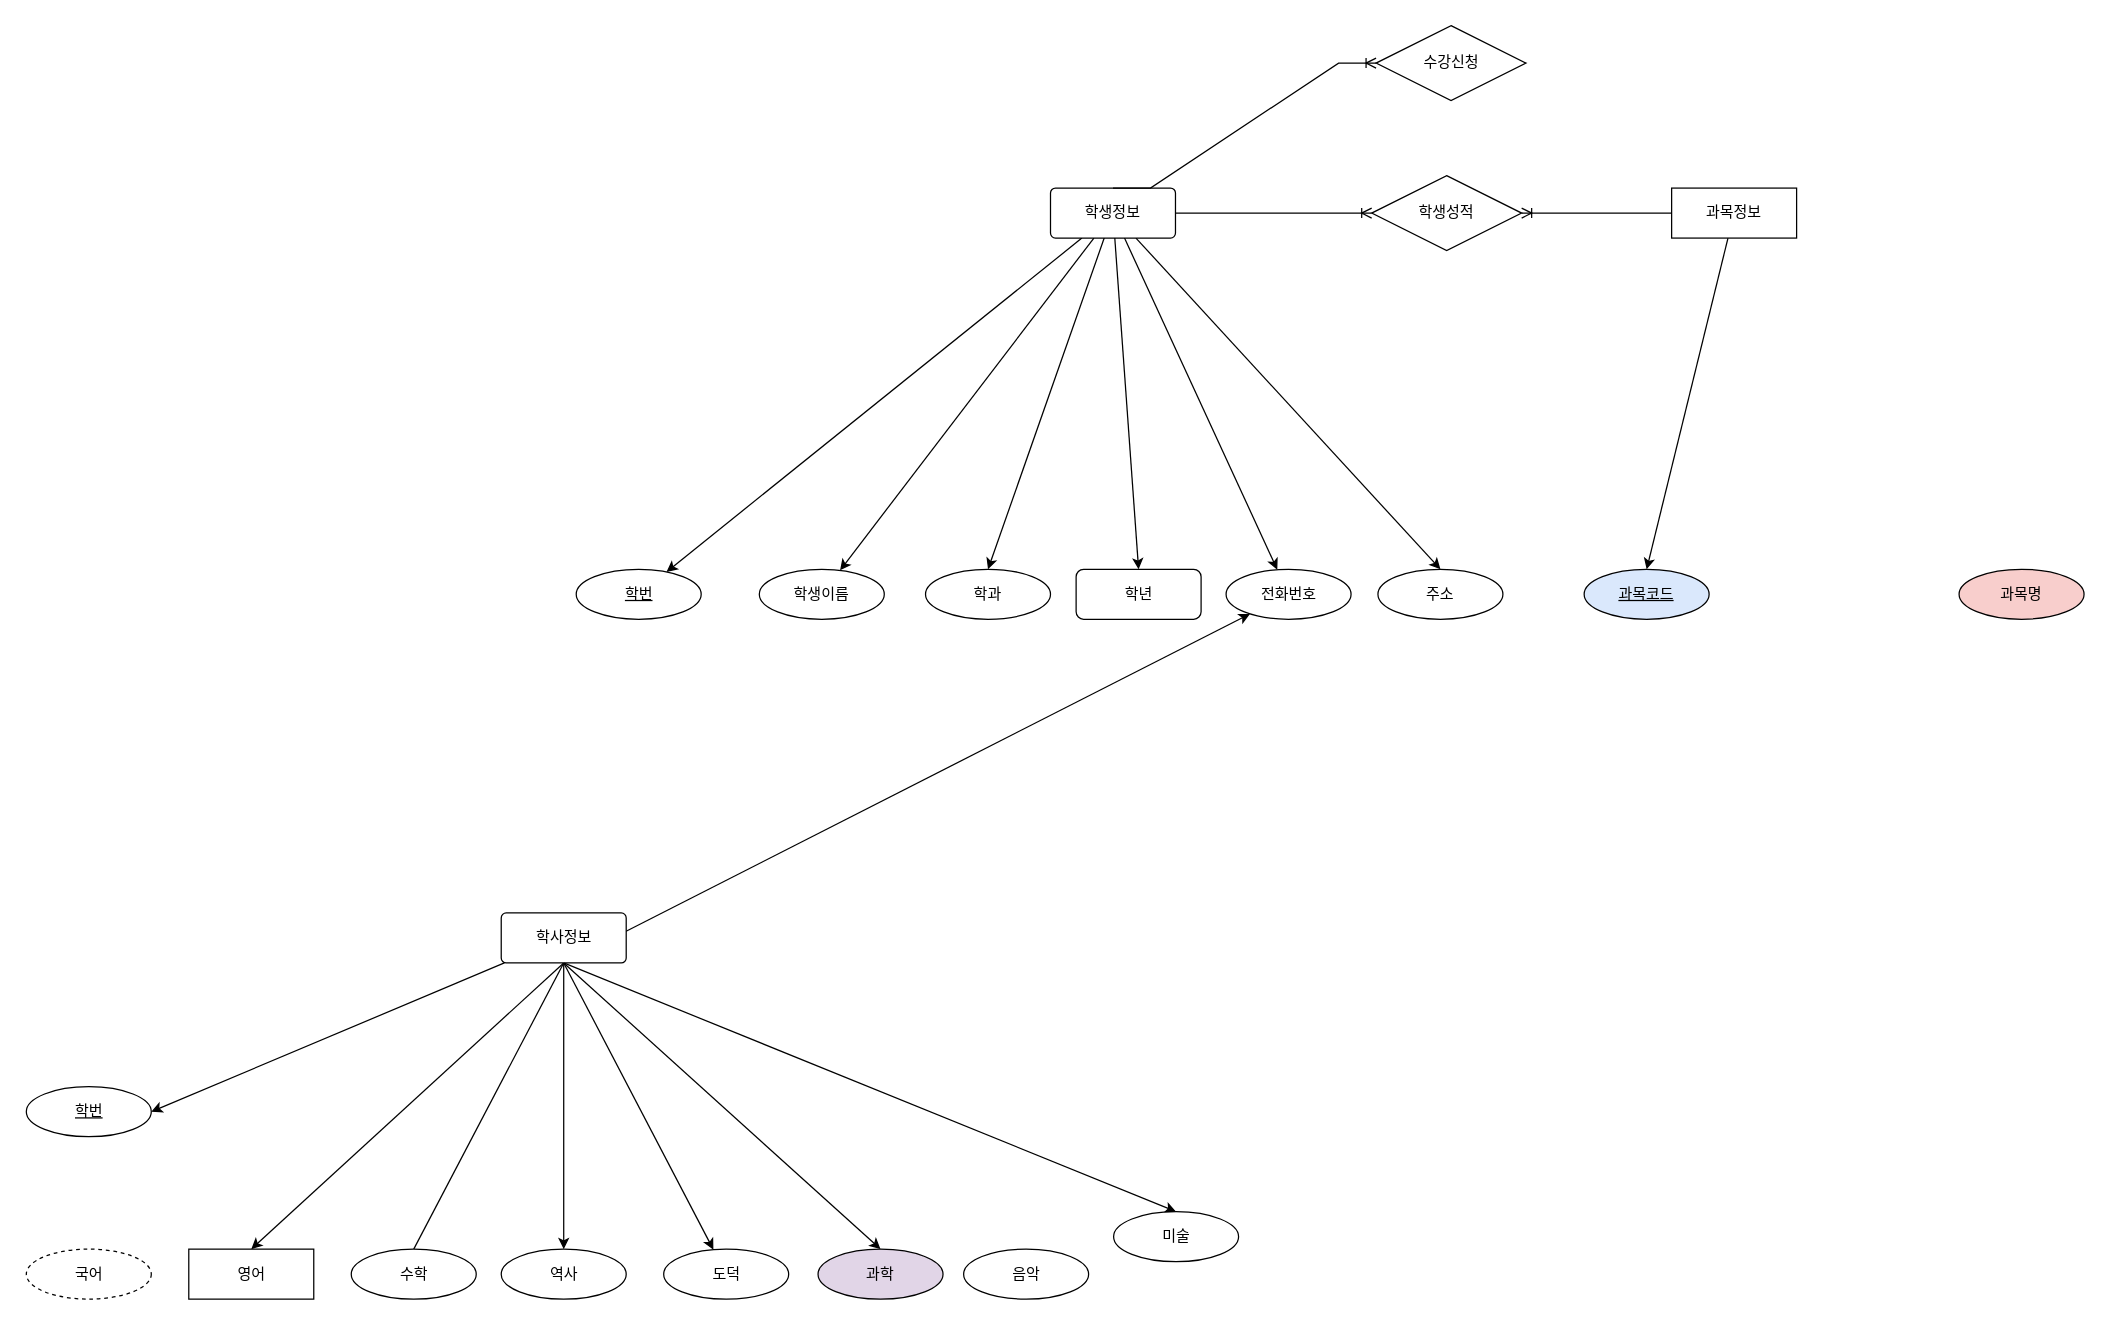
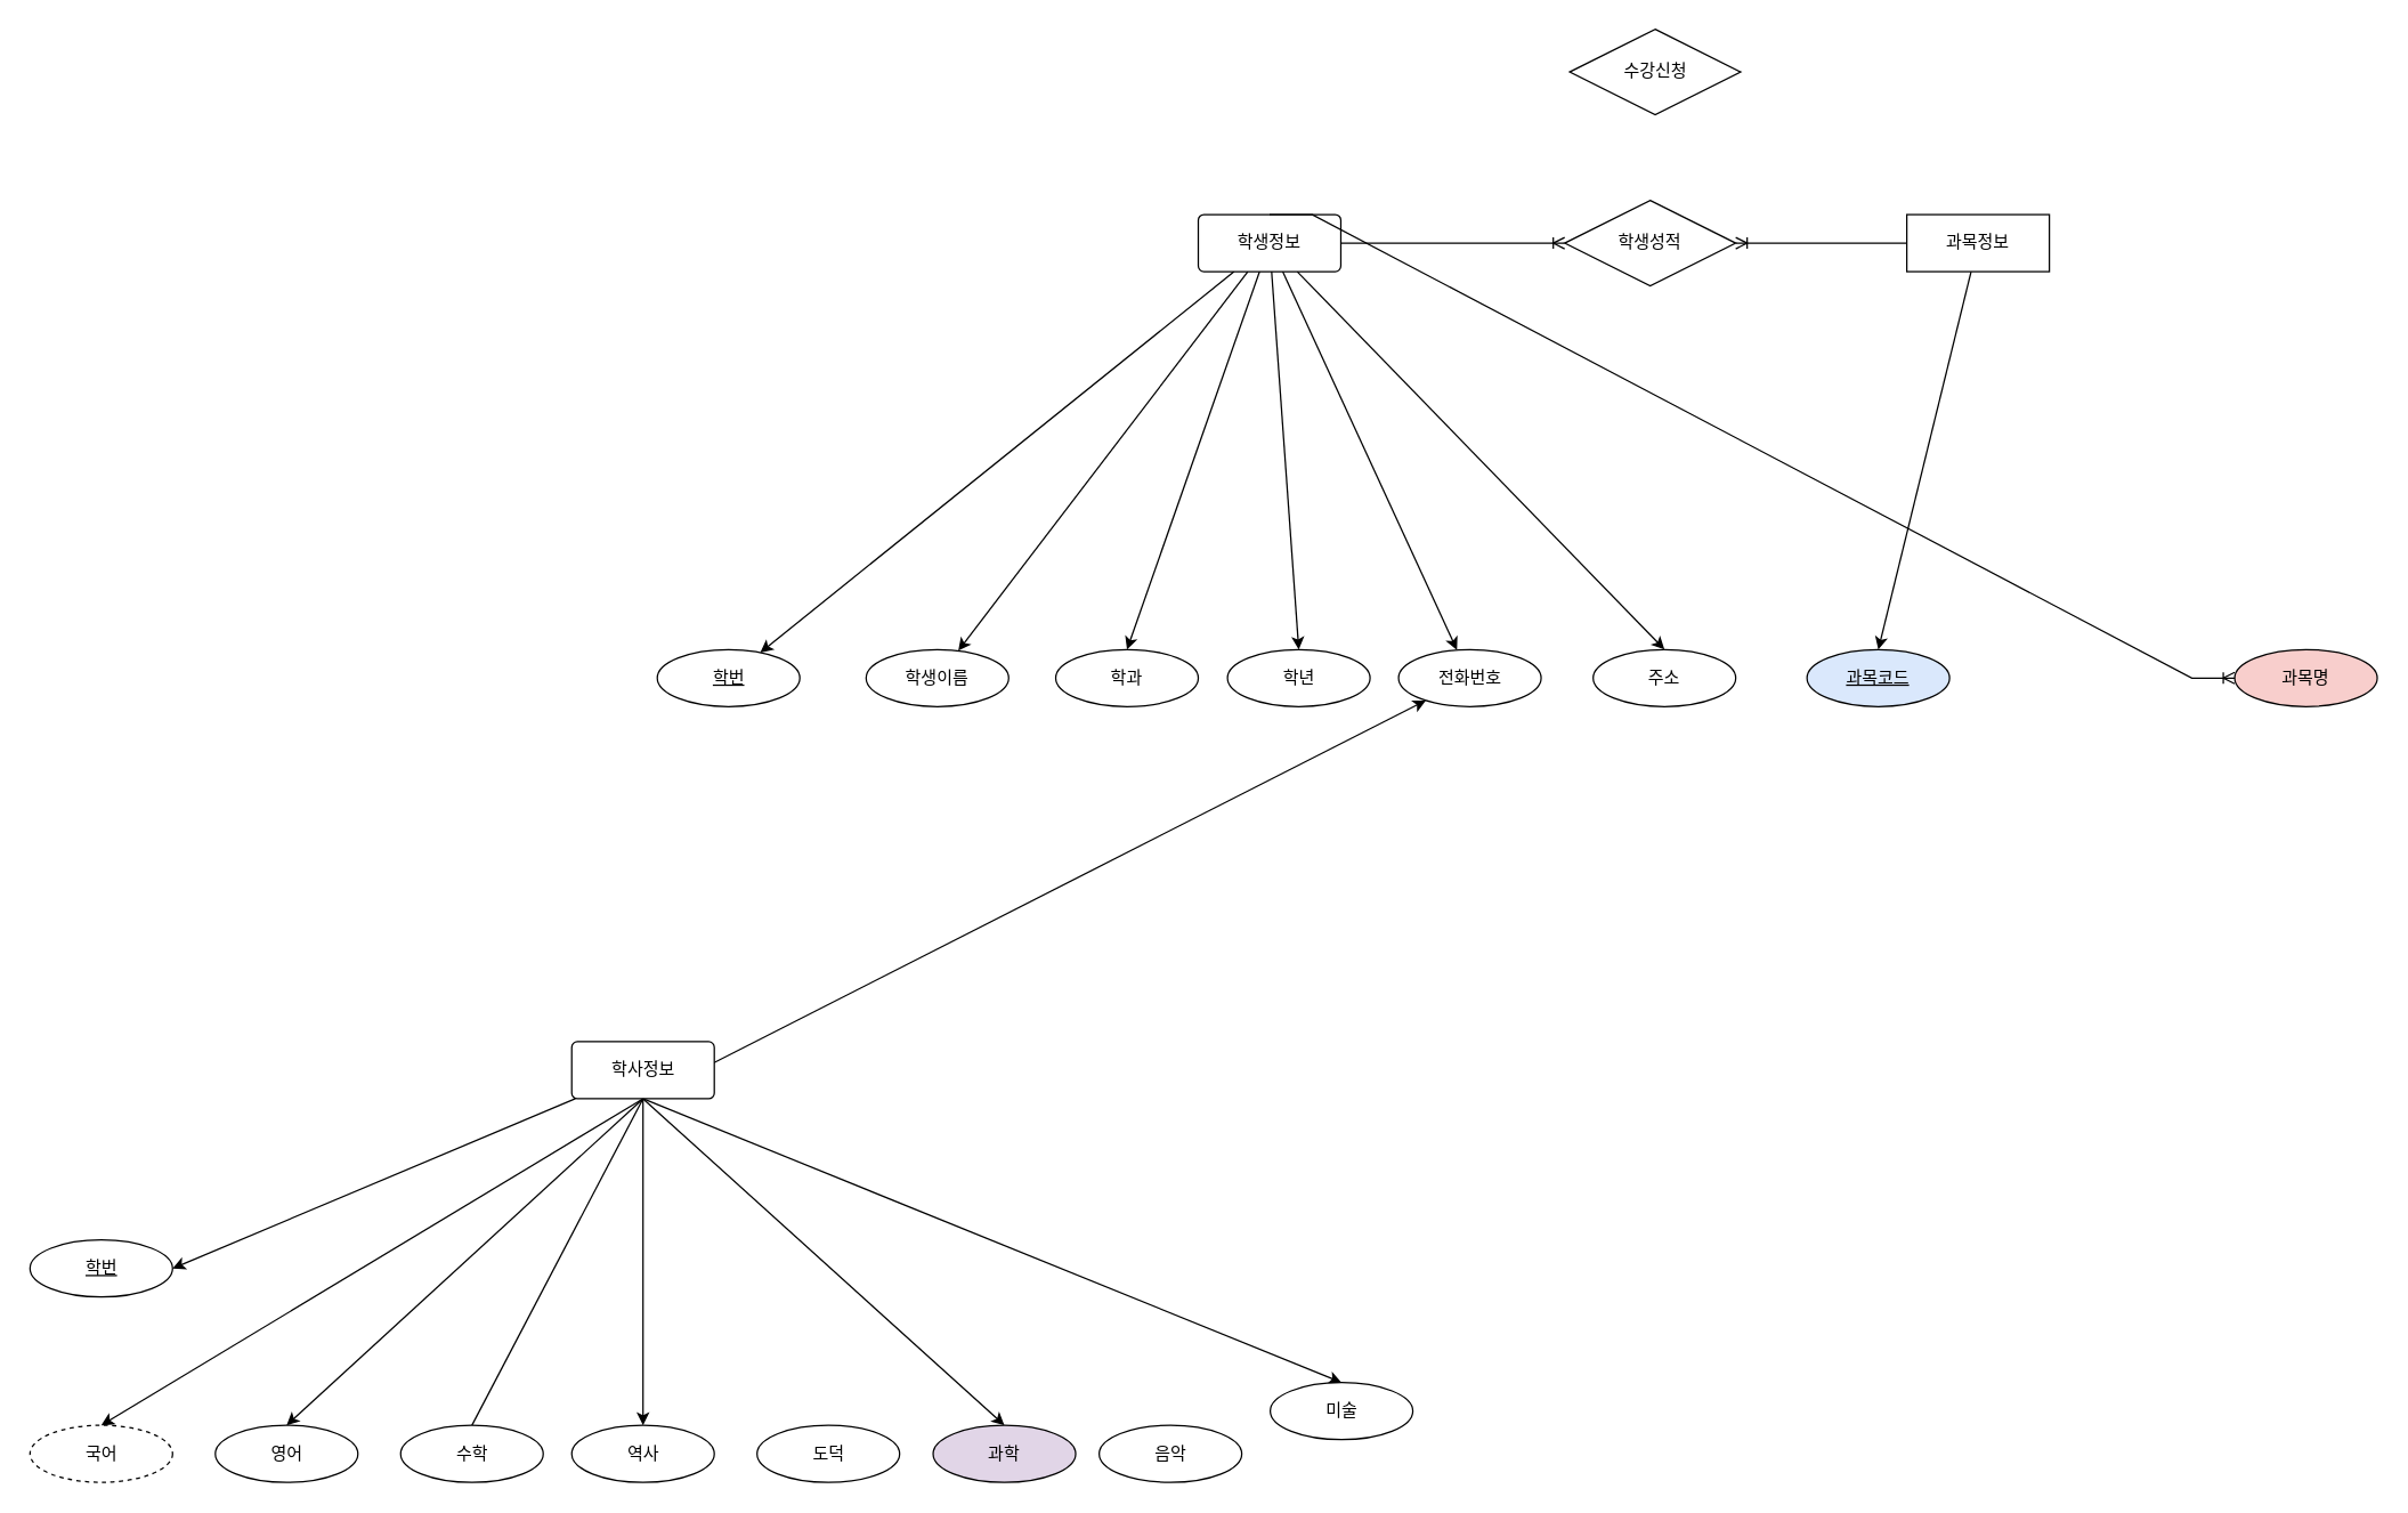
- <mxCell id="38" value="" style="edgeStyle=entityRelationEdgeStyle;fontSize=12;html=1;endArrow=ERoneToMany;rounded=0;exitX=0.5;exitY=0;exitDx=0;exitDy=0;entryX=0;entryY=0.5;entryDx=0;entryDy=0;" edge="1" parent="1" source="8" target="37"><mxGeometry width="100" height="100" relative="1" as="geometry"><mxPoint x="1137" y="220" as="sourcePoint" /><mxPoint x="1237" y="120" as="targetPoint" /></mxGeometry></mxCell>
+ <mxCell id="38" value="" style="edgeStyle=entityRelationEdgeStyle;fontSize=12;html=1;endArrow=ERoneToMany;rounded=0;exitX=0.5;exitY=0;exitDx=0;exitDy=0;" edge="1" parent="1" source="8" target="36"><mxGeometry width="100" height="100" relative="1" as="geometry"><mxPoint x="1137" y="220" as="sourcePoint" /><mxPoint x="1237" y="120" as="targetPoint" /></mxGeometry></mxCell>
- <mxCell id="13" value="학년" style="whiteSpace=wrap;html=1;align=center;rounded=1;" parent="1" vertex="1"><mxGeometry x="860.5" y="455" width="100" height="40" as="geometry" /></mxCell>
+ <mxCell id="13" value="학년" style="ellipse;whiteSpace=wrap;html=1;align=center;" parent="1" vertex="1"><mxGeometry x="860.5" y="455" width="100" height="40" as="geometry" /></mxCell>
- <mxCell id="14" value="주소" style="ellipse;whiteSpace=wrap;html=1;align=center;" parent="1" vertex="1"><mxGeometry x="1102" y="455" width="100" height="40" as="geometry" /></mxCell>
+ <mxCell id="14" value="주소" style="ellipse;whiteSpace=wrap;html=1;align=center;" parent="1" vertex="1"><mxGeometry x="1117" y="455" width="100" height="40" as="geometry" /></mxCell>
- <mxCell id="29" style="rounded=0;orthogonalLoop=1;jettySize=auto;html=1;exitX=0.5;exitY=1;exitDx=0;exitDy=0;" parent="1" source="20" target="30" edge="1"><mxGeometry relative="1" as="geometry"><mxPoint x="520.5" y="759" as="sourcePoint" /><mxPoint x="530.5" y="769" as="targetPoint" /></mxGeometry></mxCell>
+ <mxCell id="29" style="rounded=0;orthogonalLoop=1;jettySize=auto;html=1;entryX=0.5;entryY=0;entryDx=0;entryDy=0;exitX=0.5;exitY=1;exitDx=0;exitDy=0;" parent="1" source="20" target="28" edge="1"><mxGeometry relative="1" as="geometry"><mxPoint x="520.5" y="759" as="sourcePoint" /><mxPoint x="530.5" y="769" as="targetPoint" /></mxGeometry></mxCell>
- <mxCell id="26" value="영어" style="whiteSpace=wrap;html=1;align=center;rounded=0;" parent="1" vertex="1"><mxGeometry x="150.5" y="999" width="100" height="40" as="geometry" /></mxCell>
+ <mxCell id="26" value="영어" style="ellipse;whiteSpace=wrap;html=1;align=center;" parent="1" vertex="1"><mxGeometry x="150.5" y="999" width="100" height="40" as="geometry" /></mxCell>
